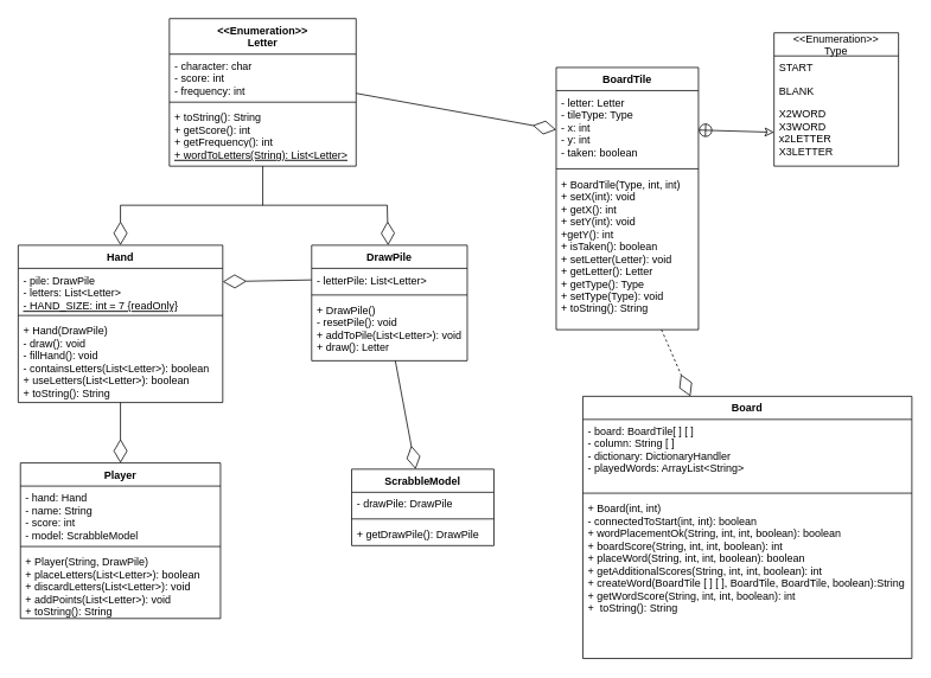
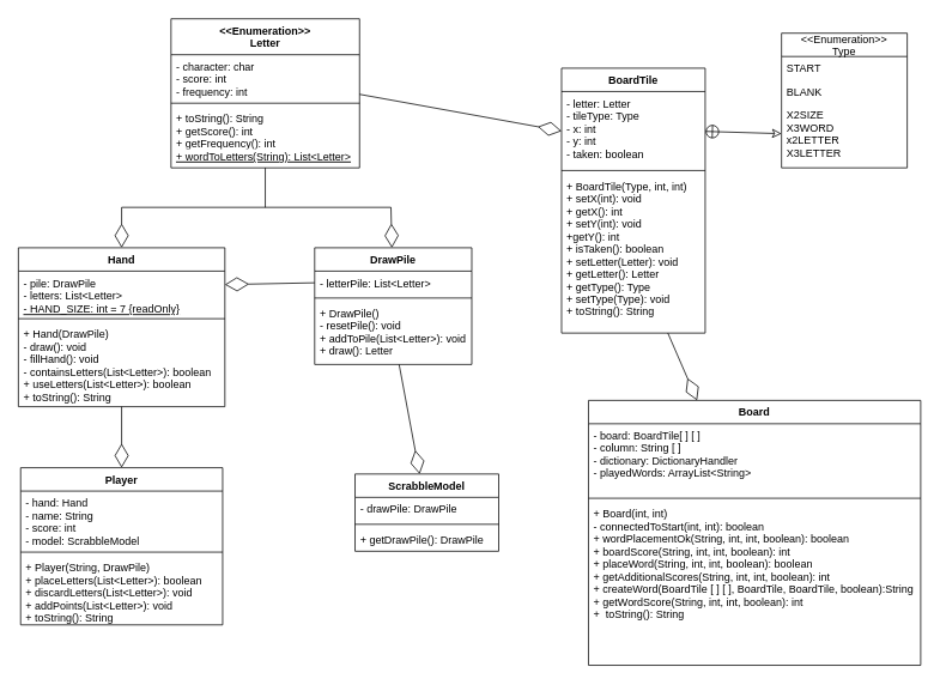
- <mxCell id="39" value="X2WORD&#10;X3WORD&#10;x2LETTER&#10;X3LETTER" style="text;strokeColor=none;fillColor=none;align=left;verticalAlign=top;spacingLeft=4;spacingRight=4;overflow=hidden;rotatable=0;points=[[0,0.5],[1,0.5]];portConstraint=eastwest;" parent="36" vertex="1"><mxGeometry y="78" width="140" height="72" as="geometry" /></mxCell>
+ <mxCell id="39" value="X2SIZE&#10;X3WORD&#10;x2LETTER&#10;X3LETTER" style="text;strokeColor=none;fillColor=none;align=left;verticalAlign=top;spacingLeft=4;spacingRight=4;overflow=hidden;rotatable=0;points=[[0,0.5],[1,0.5]];portConstraint=eastwest;" parent="36" vertex="1"><mxGeometry y="78" width="140" height="72" as="geometry" /></mxCell>
- <mxCell id="45" value="" style="endArrow=diamondThin;endFill=0;endSize=24;html=1;rounded=0;dashed=1;" edge="1" parent="1" source="35" target="40"><mxGeometry width="160" relative="1" as="geometry"><mxPoint x="665" y="205" as="sourcePoint" /><mxPoint x="825" y="205" as="targetPoint" /></mxGeometry></mxCell>
+ <mxCell id="45" value="" style="endArrow=diamondThin;endFill=0;endSize=24;html=1;rounded=0;" edge="1" parent="1" source="35" target="40"><mxGeometry width="160" relative="1" as="geometry"><mxPoint x="665" y="205" as="sourcePoint" /><mxPoint x="825" y="205" as="targetPoint" /></mxGeometry></mxCell>
